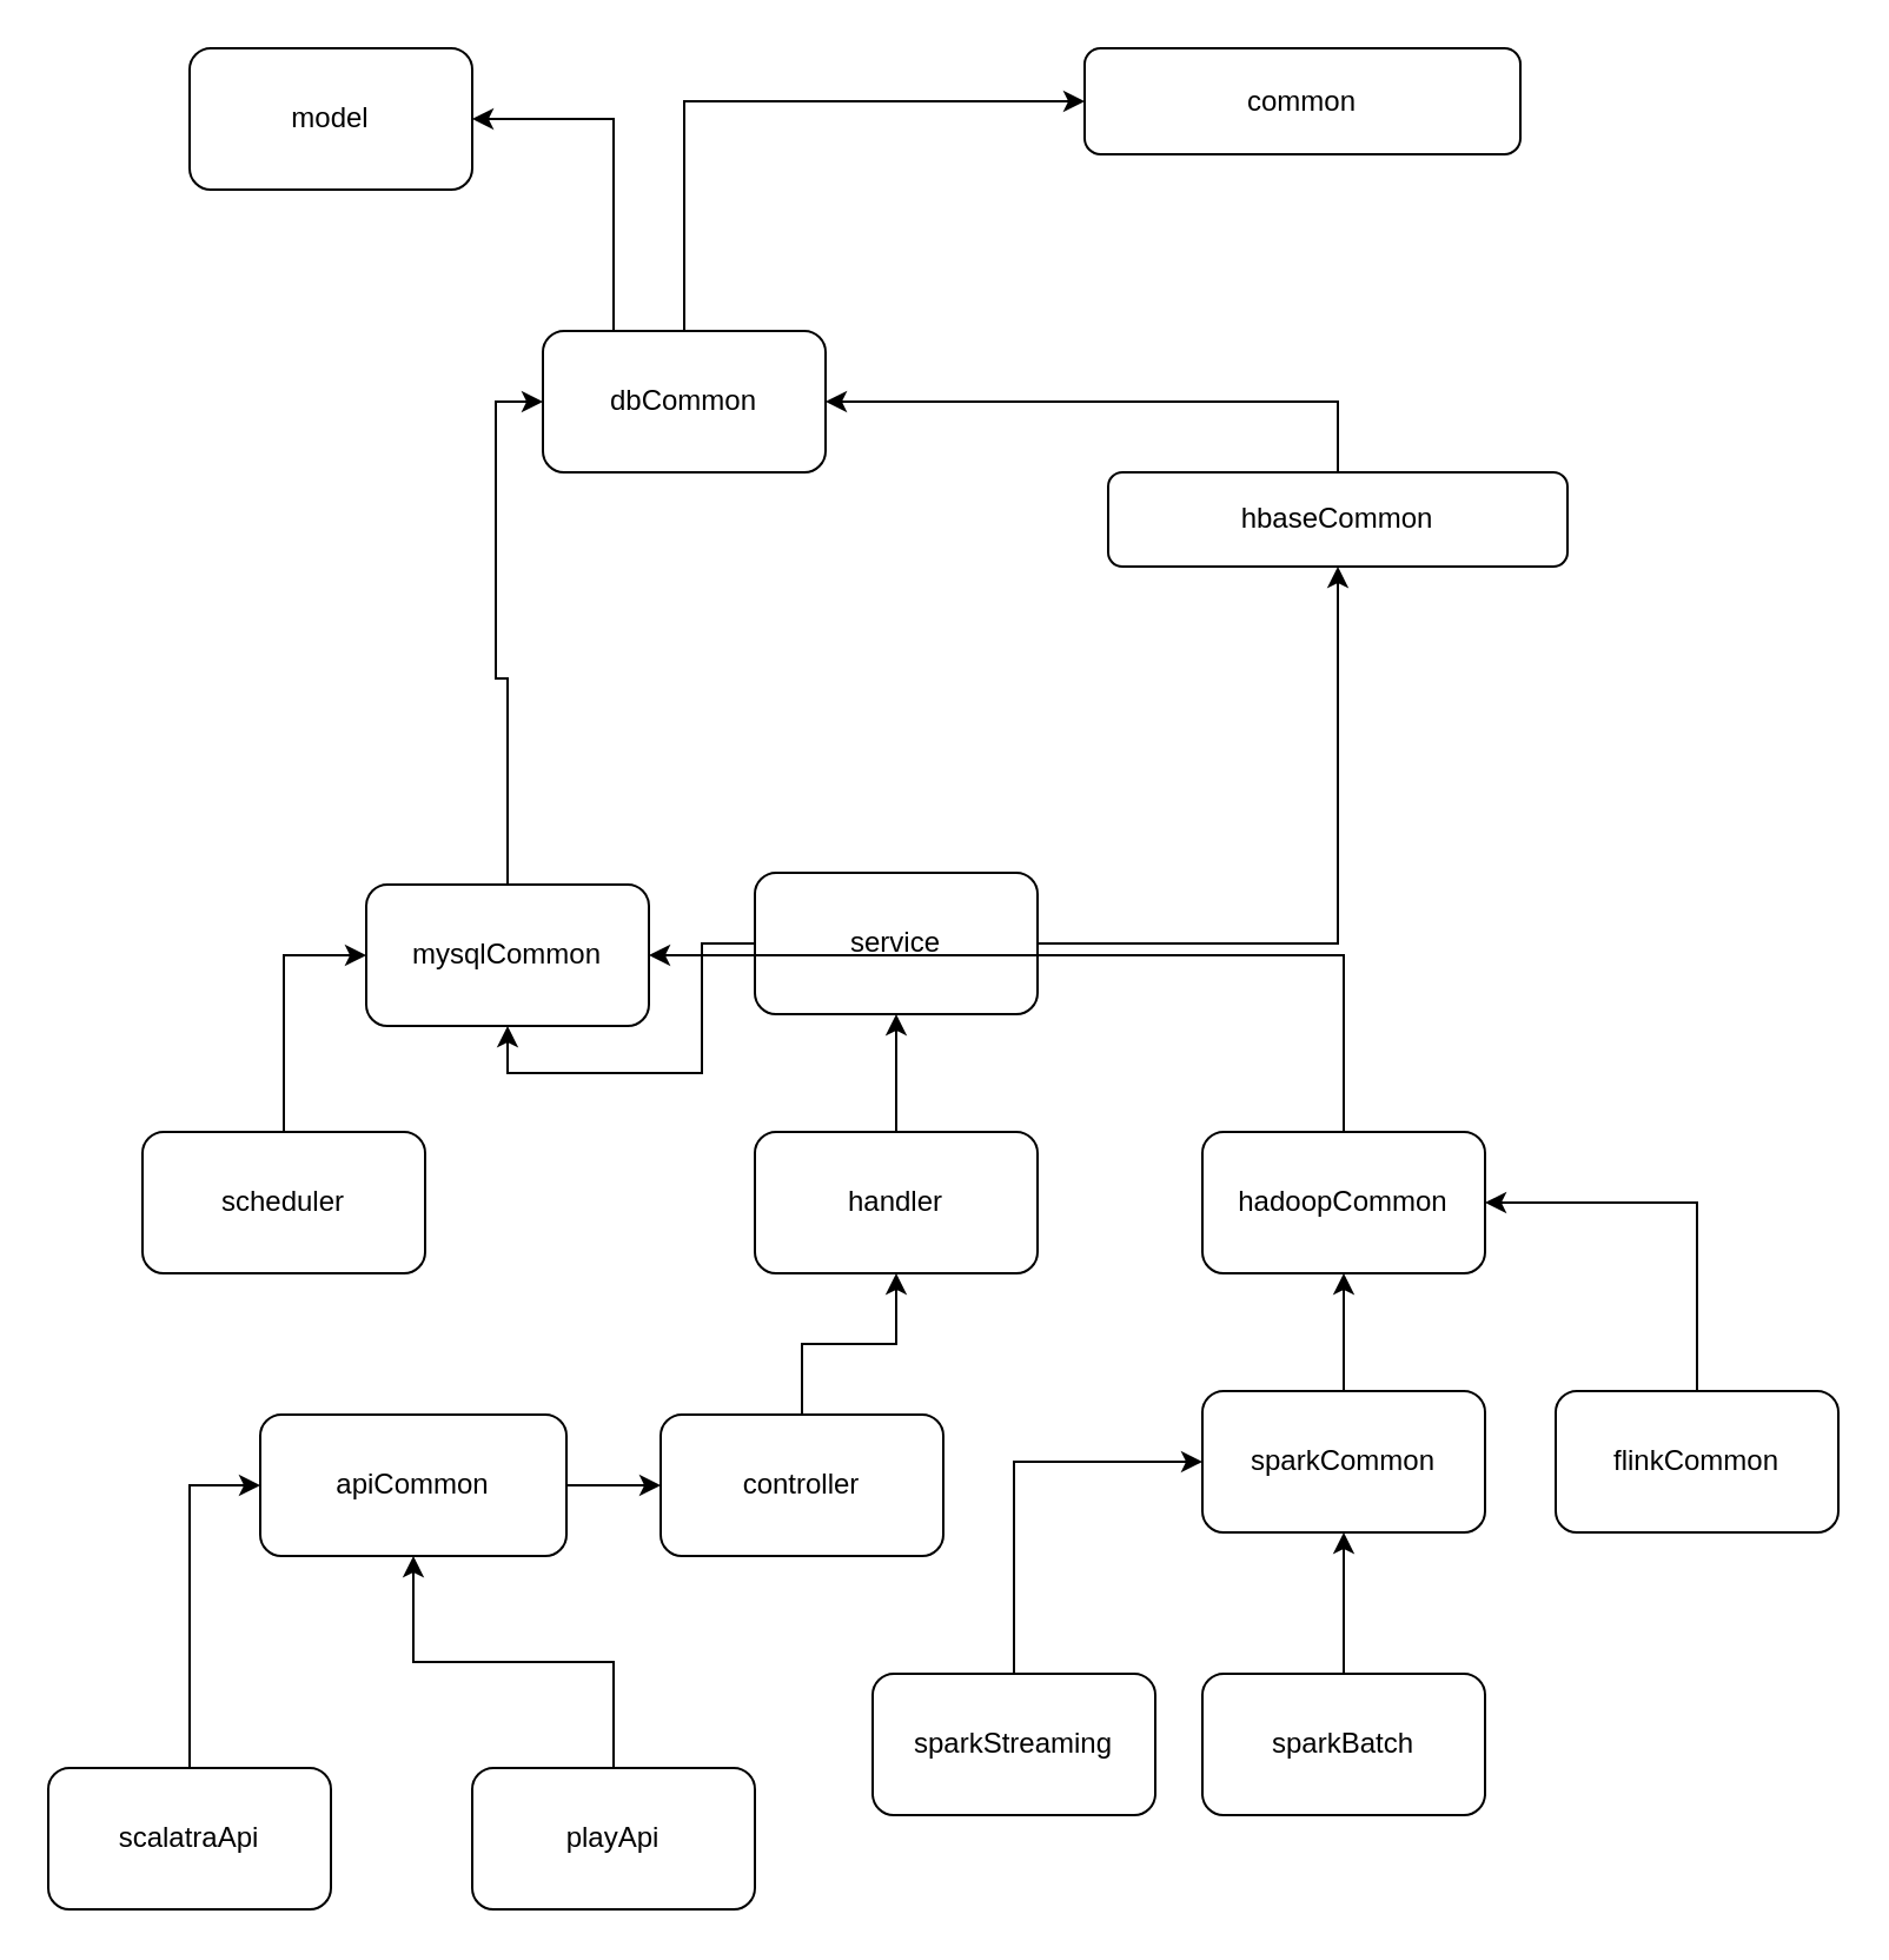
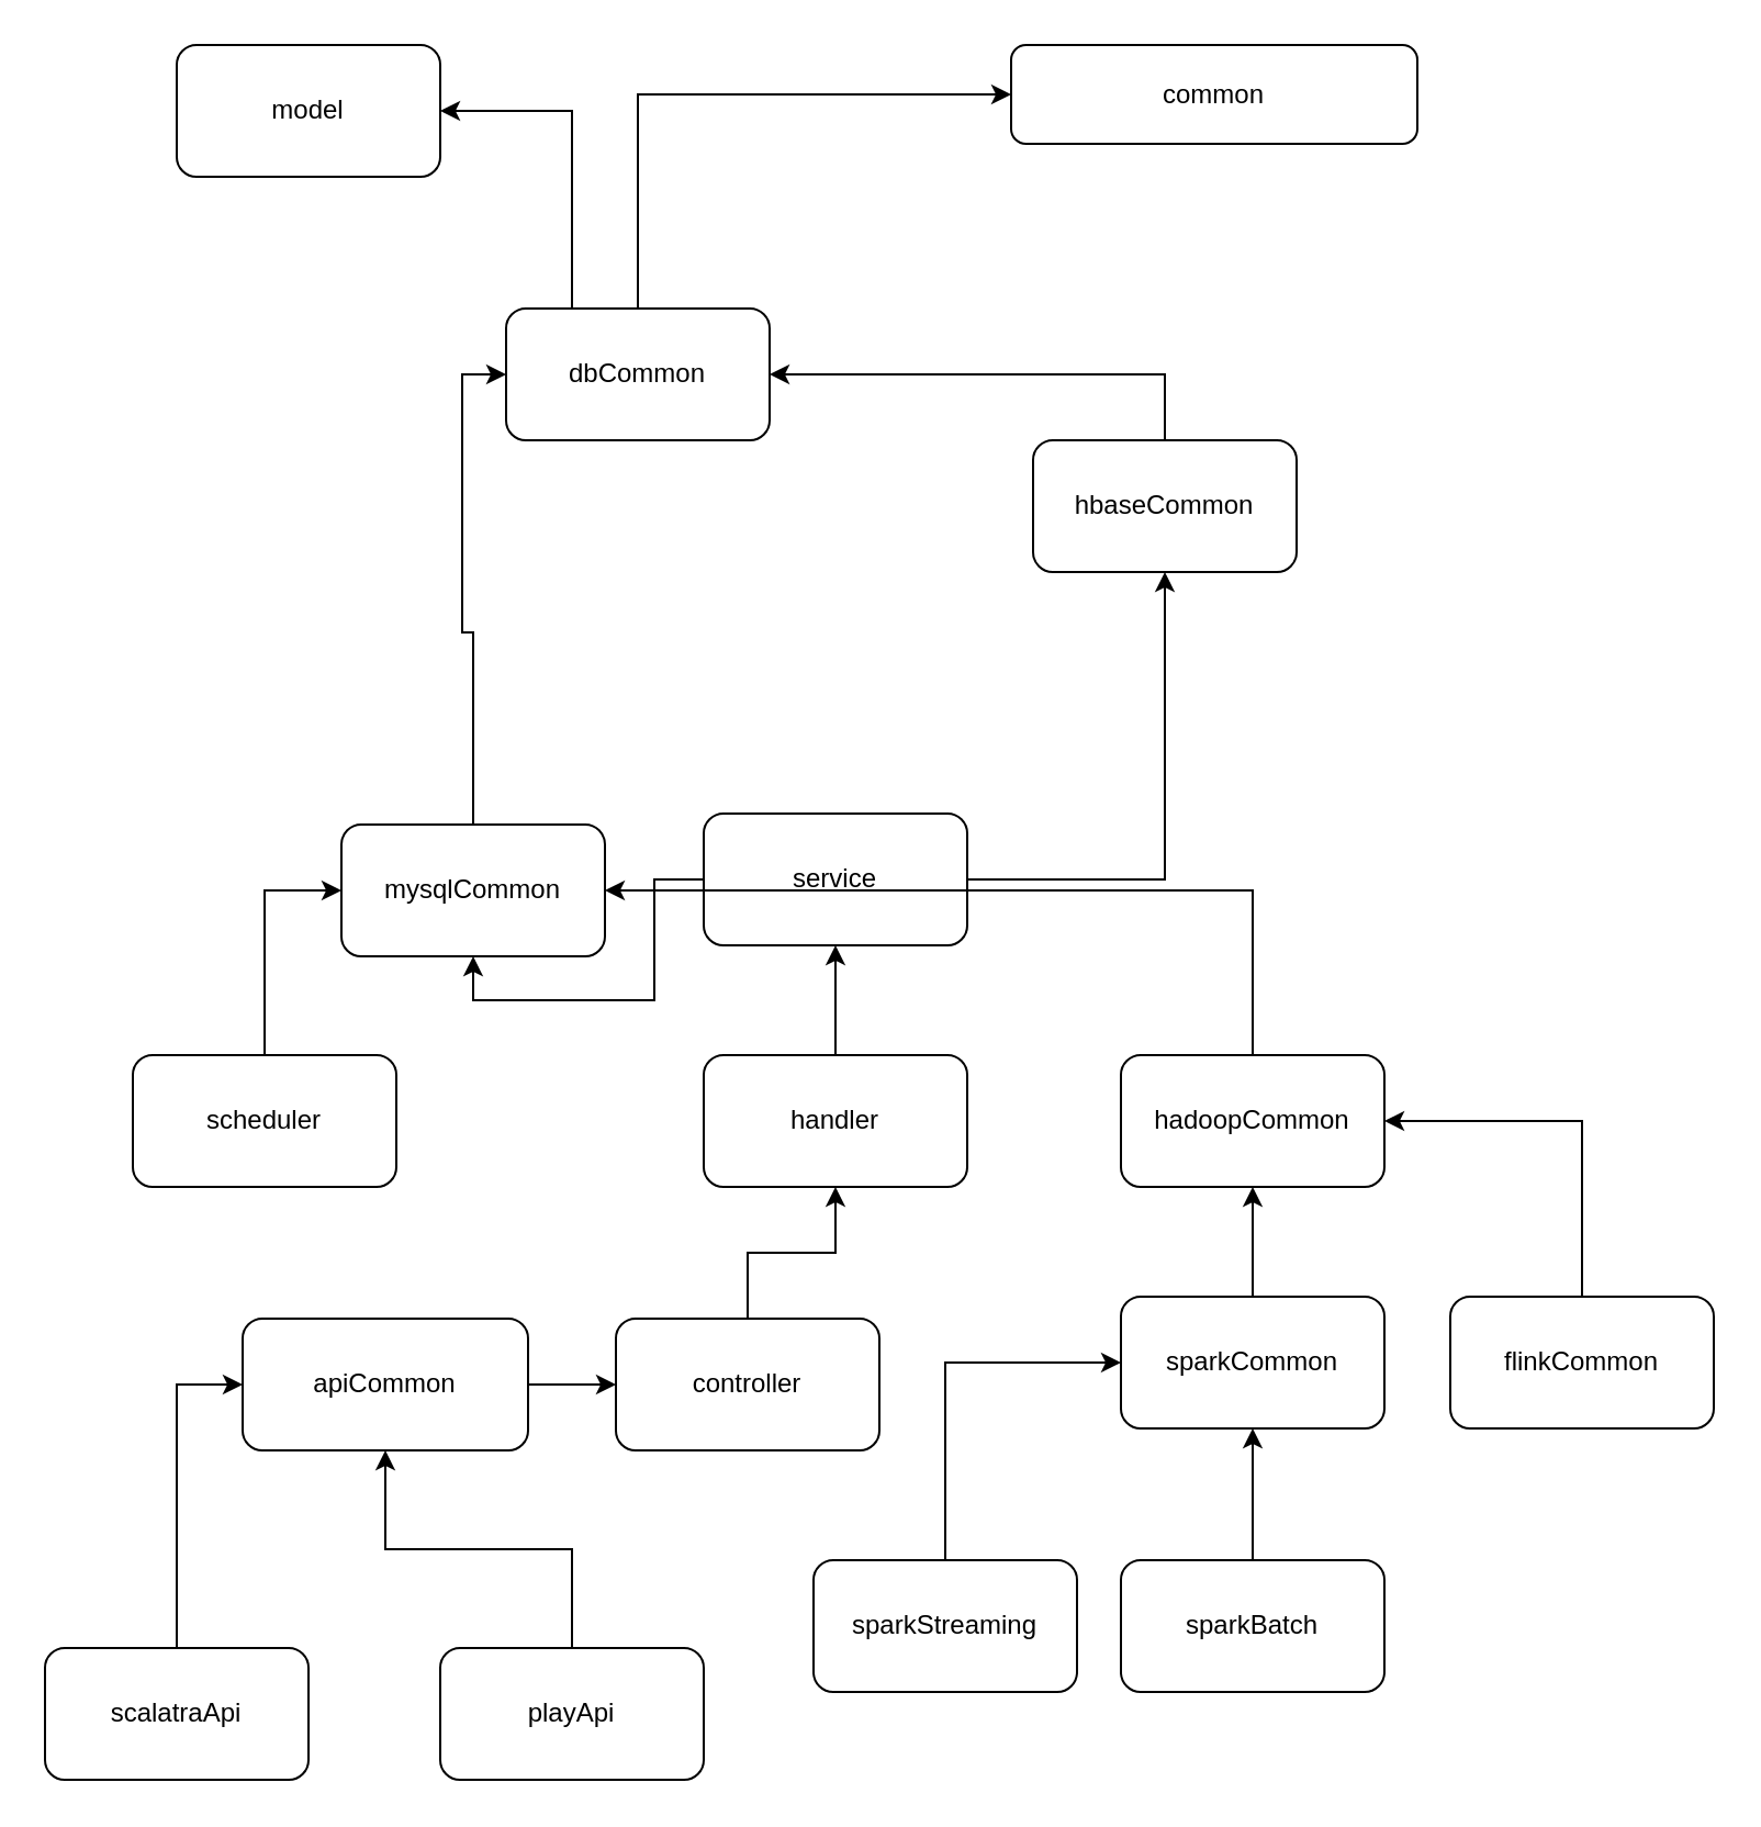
- <mxCell id="9" value="hbaseCommon" style="rounded=1;whiteSpace=wrap;html=1;" vertex="1" parent="1"><mxGeometry x="470" y="200" width="195" height="40" as="geometry" /></mxCell>
+ <mxCell id="9" value="hbaseCommon" style="rounded=1;whiteSpace=wrap;html=1;" vertex="1" parent="1"><mxGeometry x="470" y="200" width="120" height="60" as="geometry" /></mxCell>
